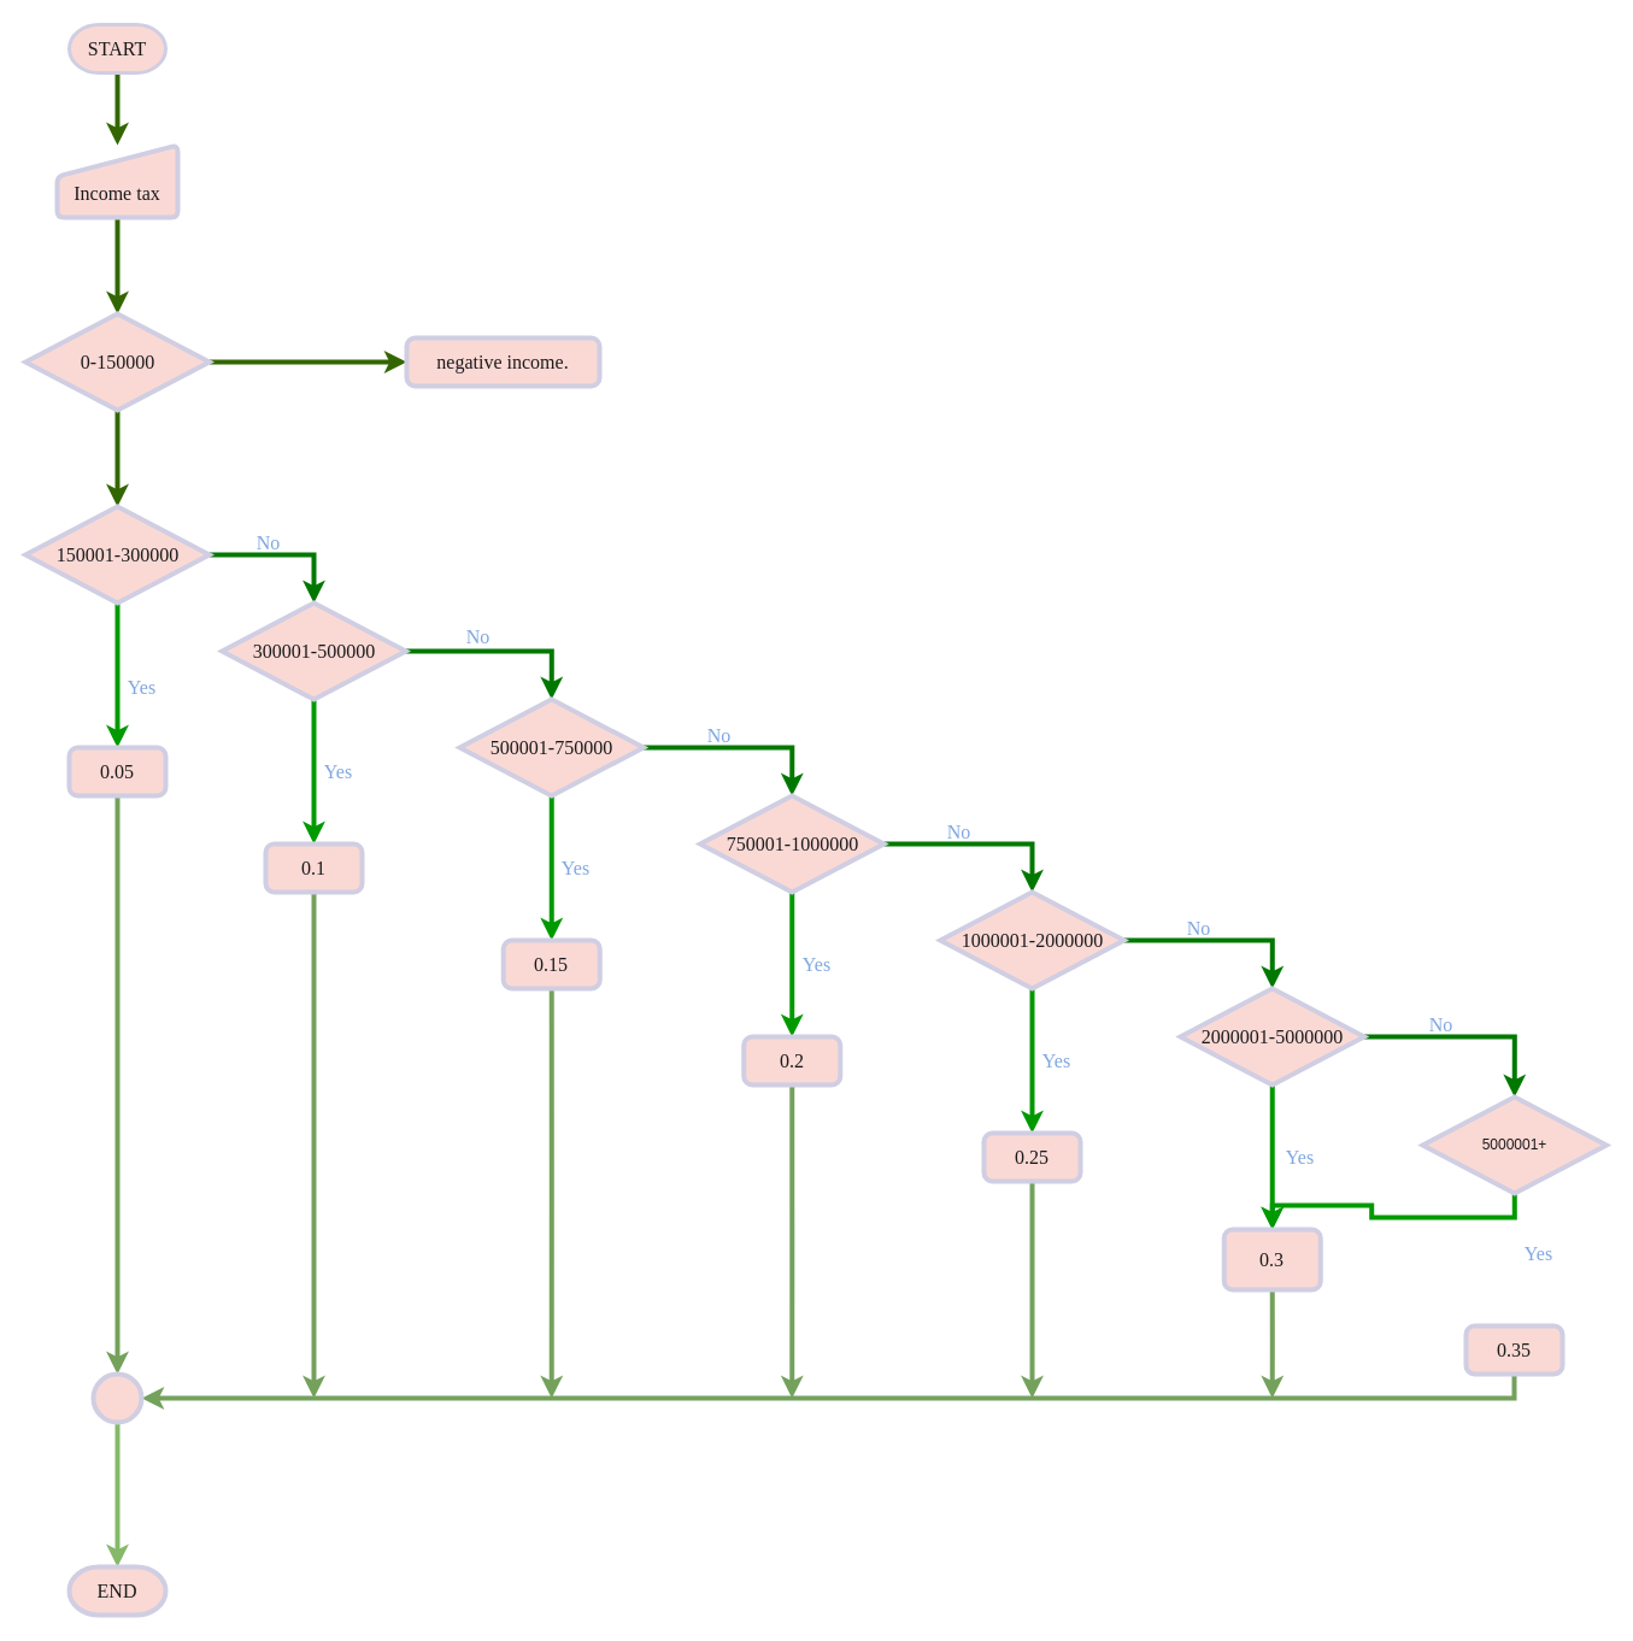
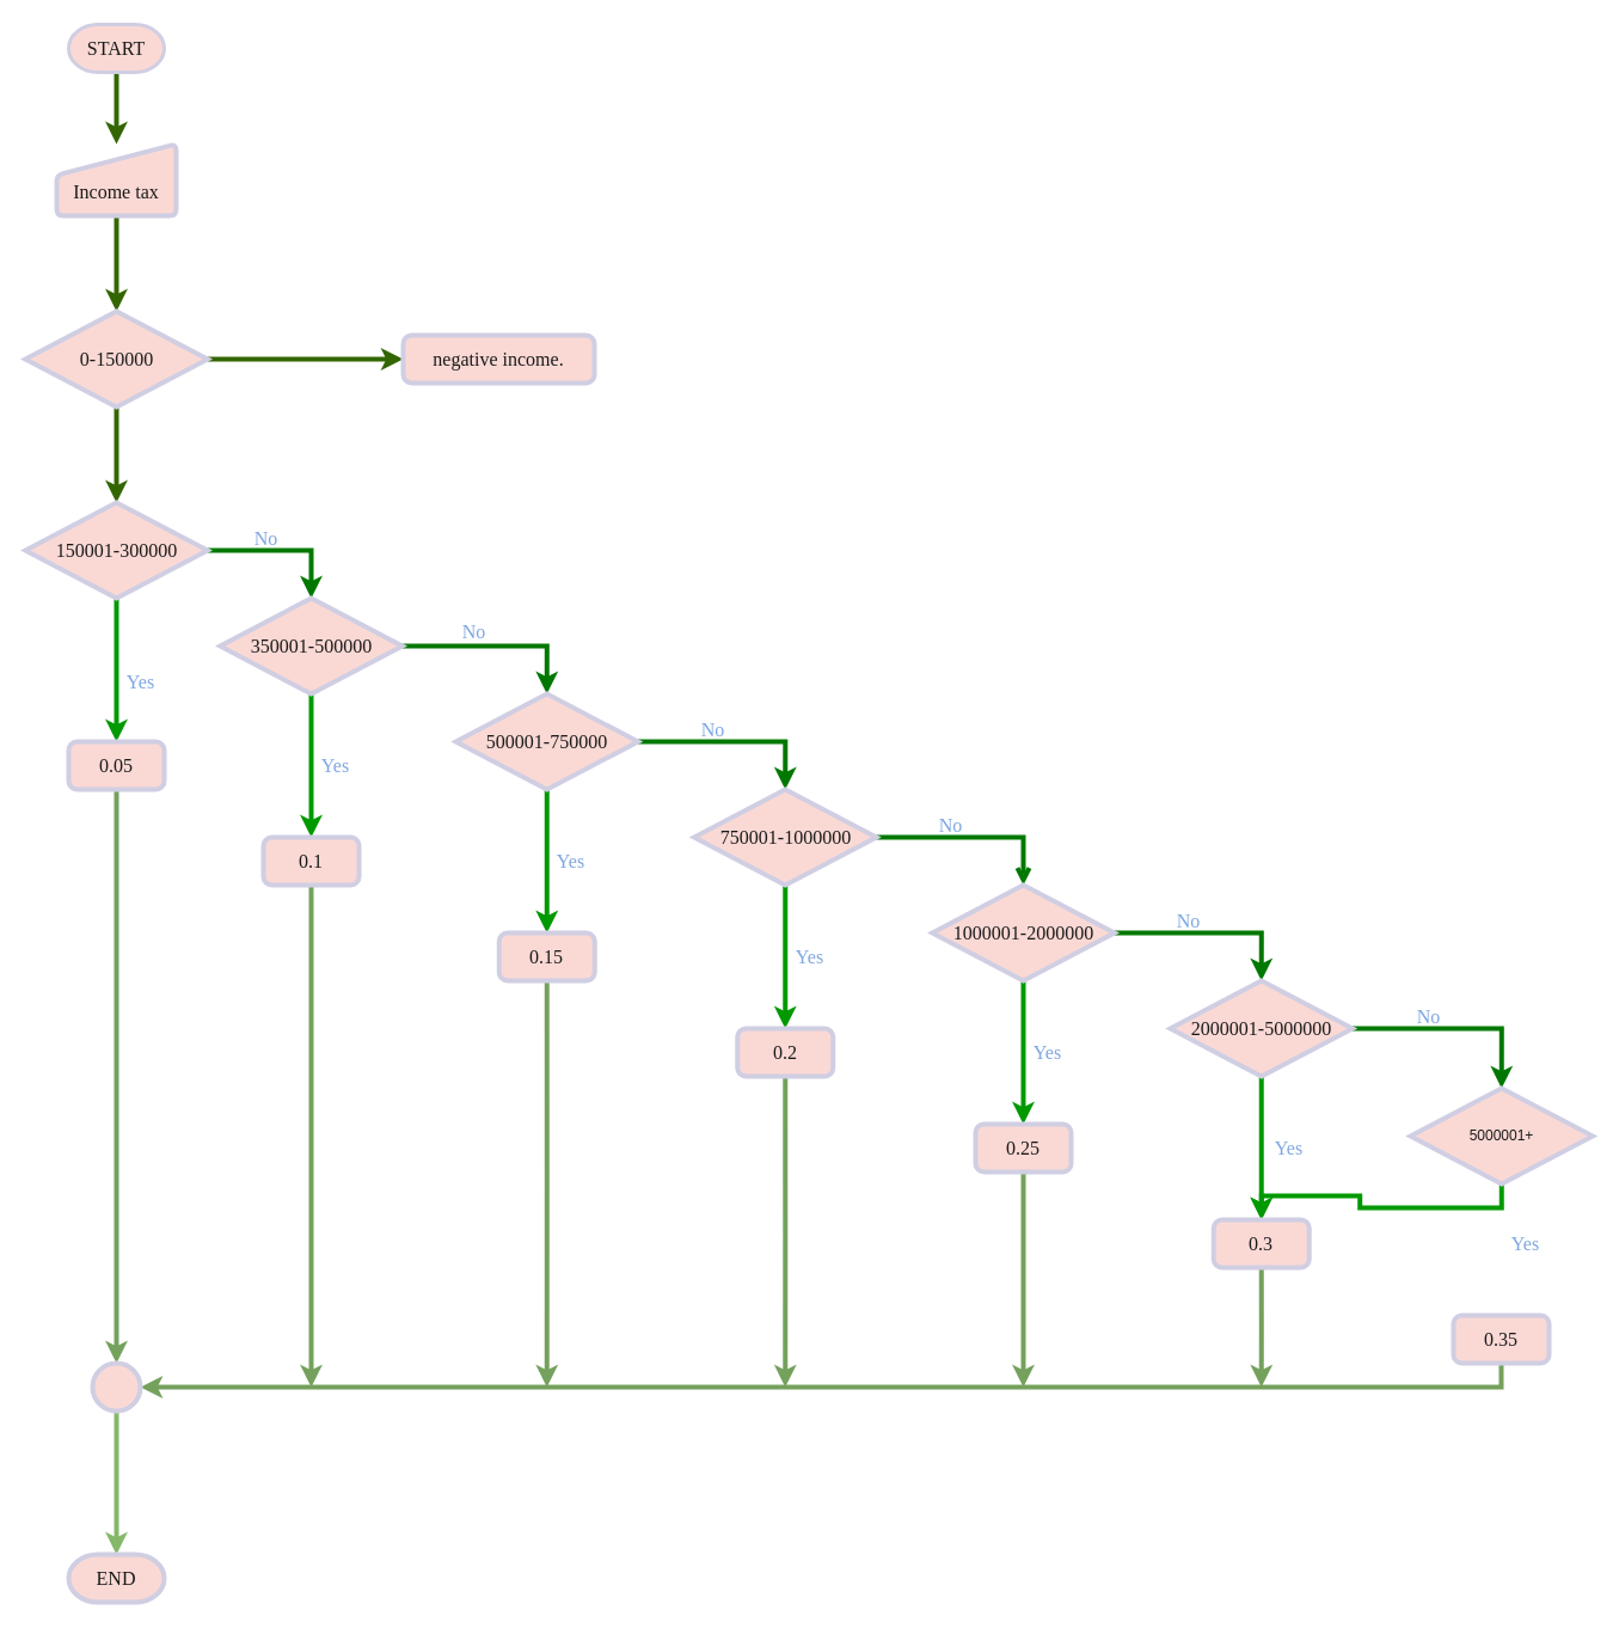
- <mxCell id="15" value="300001-500000" style="strokeWidth=4;html=1;shape=mxgraph.flowchart.decision;whiteSpace=wrap;fontFamily=Times New Roman;fontSize=16;fillColor=#FAD9D5;strokeColor=#D0CEE2;fontColor=#1A1A1A;" parent="1" vertex="1"><mxGeometry x="183.75" y="500" width="152.5" height="80" as="geometry" /></mxCell>
+ <mxCell id="15" value="350001-500000" style="strokeWidth=4;html=1;shape=mxgraph.flowchart.decision;whiteSpace=wrap;fontFamily=Times New Roman;fontSize=16;fillColor=#FAD9D5;strokeColor=#D0CEE2;fontColor=#1A1A1A;" parent="1" vertex="1"><mxGeometry x="183.75" y="500" width="152.5" height="80" as="geometry" /></mxCell>
- <mxCell id="19" style="edgeStyle=orthogonalEdgeStyle;rounded=0;orthogonalLoop=1;jettySize=auto;html=1;exitX=1;exitY=0.5;exitDx=0;exitDy=0;exitPerimeter=0;entryX=0.5;entryY=0;entryDx=0;entryDy=0;entryPerimeter=0;fontFamily=Times New Roman;fontSize=16;strokeWidth=4;fontColor=#1A1A1A;strokeColor=#007800;" parent="1" source="21" target="24" edge="1"><mxGeometry relative="1" as="geometry" /></mxCell>
+ <mxCell id="19" style="edgeStyle=orthogonalEdgeStyle;rounded=0;orthogonalLoop=1;jettySize=auto;html=1;exitX=1;exitY=0.5;exitDx=0;exitDy=0;exitPerimeter=0;entryX=0.5;entryY=0;entryDx=0;entryDy=0;entryPerimeter=0;fontFamily=Times New Roman;fontSize=16;strokeWidth=4;fontColor=#1A1A1A;strokeColor=#007800;endArrow=open;" parent="1" source="21" target="24" edge="1"><mxGeometry relative="1" as="geometry" /></mxCell>
- <mxCell id="47" value="0.3" style="rounded=1;whiteSpace=wrap;html=1;absoluteArcSize=1;arcSize=14;strokeWidth=4;fontFamily=Times New Roman;fontSize=16;fillColor=#FAD9D5;strokeColor=#D0CEE2;fontColor=#1A1A1A;" parent="1" vertex="1"><mxGeometry x="1015.25" y="1020" width="80" height="50" as="geometry" /></mxCell>
+ <mxCell id="47" value="0.3" style="rounded=1;whiteSpace=wrap;html=1;absoluteArcSize=1;arcSize=14;strokeWidth=4;fontFamily=Times New Roman;fontSize=16;fillColor=#FAD9D5;strokeColor=#D0CEE2;fontColor=#1A1A1A;" parent="1" vertex="1"><mxGeometry x="1015.25" y="1020" width="80" height="40" as="geometry" /></mxCell>
